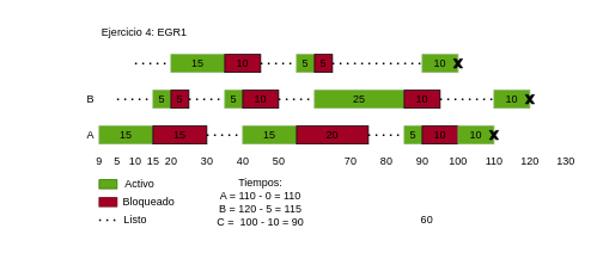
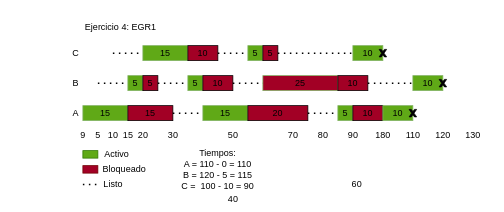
+ <mxCell id="2" value="C" style="text;html=1;align=center;verticalAlign=middle;resizable=0;points=[];autosize=1;strokeColor=none;fillColor=none;" parent="1" vertex="1"><mxGeometry x="90" y="60" width="20" height="20" as="geometry" /></mxCell>
- <mxCell id="47" value="25" style="rounded=0;whiteSpace=wrap;html=1;fillColor=#60A917;strokeColor=#82b366;" vertex="1" parent="1"><mxGeometry x="350" y="100" width="100" height="20" as="geometry" /></mxCell>
+ <mxCell id="47" value="25" style="rounded=0;whiteSpace=wrap;html=1;fillColor=#a20025;strokeColor=#82b366;" vertex="1" parent="1"><mxGeometry x="350" y="100" width="100" height="20" as="geometry" /></mxCell>
- <mxCell id="8" value="40" style="text;html=1;align=center;verticalAlign=middle;resizable=0;points=[];autosize=1;strokeColor=none;fillColor=none;" parent="1" vertex="1"><mxGeometry x="255" y="170" width="30" height="20" as="geometry" /></mxCell>
+ <mxCell id="8" value="40" style="text;html=1;align=center;verticalAlign=middle;resizable=0;points=[];autosize=1;strokeColor=none;fillColor=none;" parent="1" vertex="1"><mxGeometry x="295" y="255" width="30" height="20" as="geometry" /></mxCell>
- <mxCell id="14" value="100" style="text;html=1;align=center;verticalAlign=middle;resizable=0;points=[];autosize=1;strokeColor=none;fillColor=none;" parent="1" vertex="1"><mxGeometry x="490" y="170" width="40" height="20" as="geometry" /></mxCell>
+ <mxCell id="14" value="180" style="text;html=1;align=center;verticalAlign=middle;resizable=0;points=[];autosize=1;strokeColor=none;fillColor=none;" parent="1" vertex="1"><mxGeometry x="490" y="170" width="40" height="20" as="geometry" /></mxCell>
